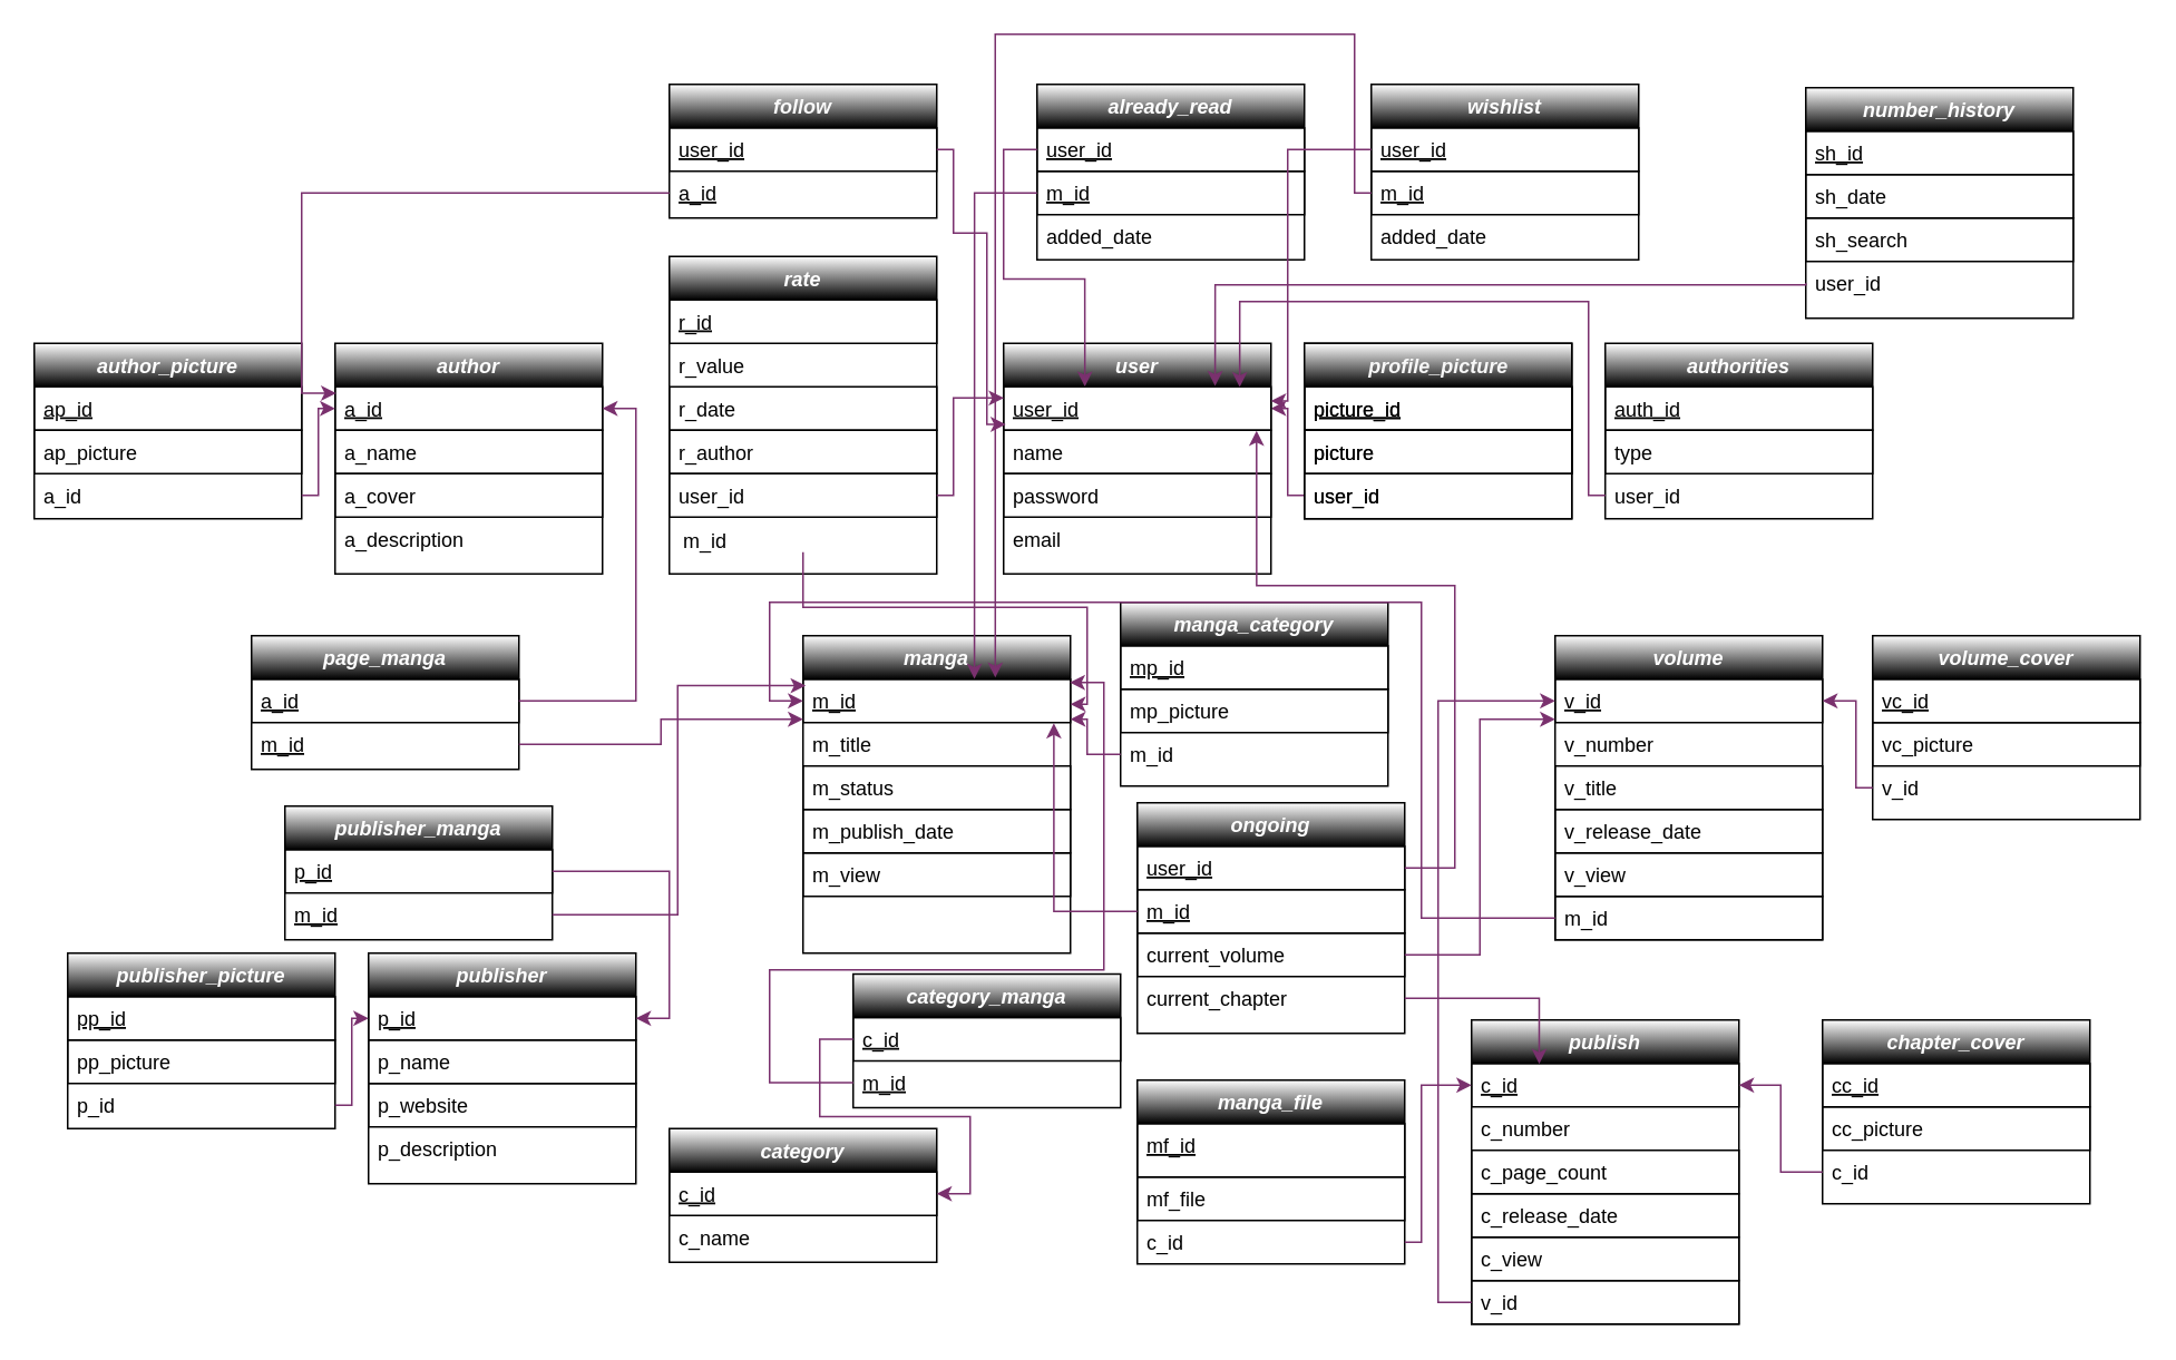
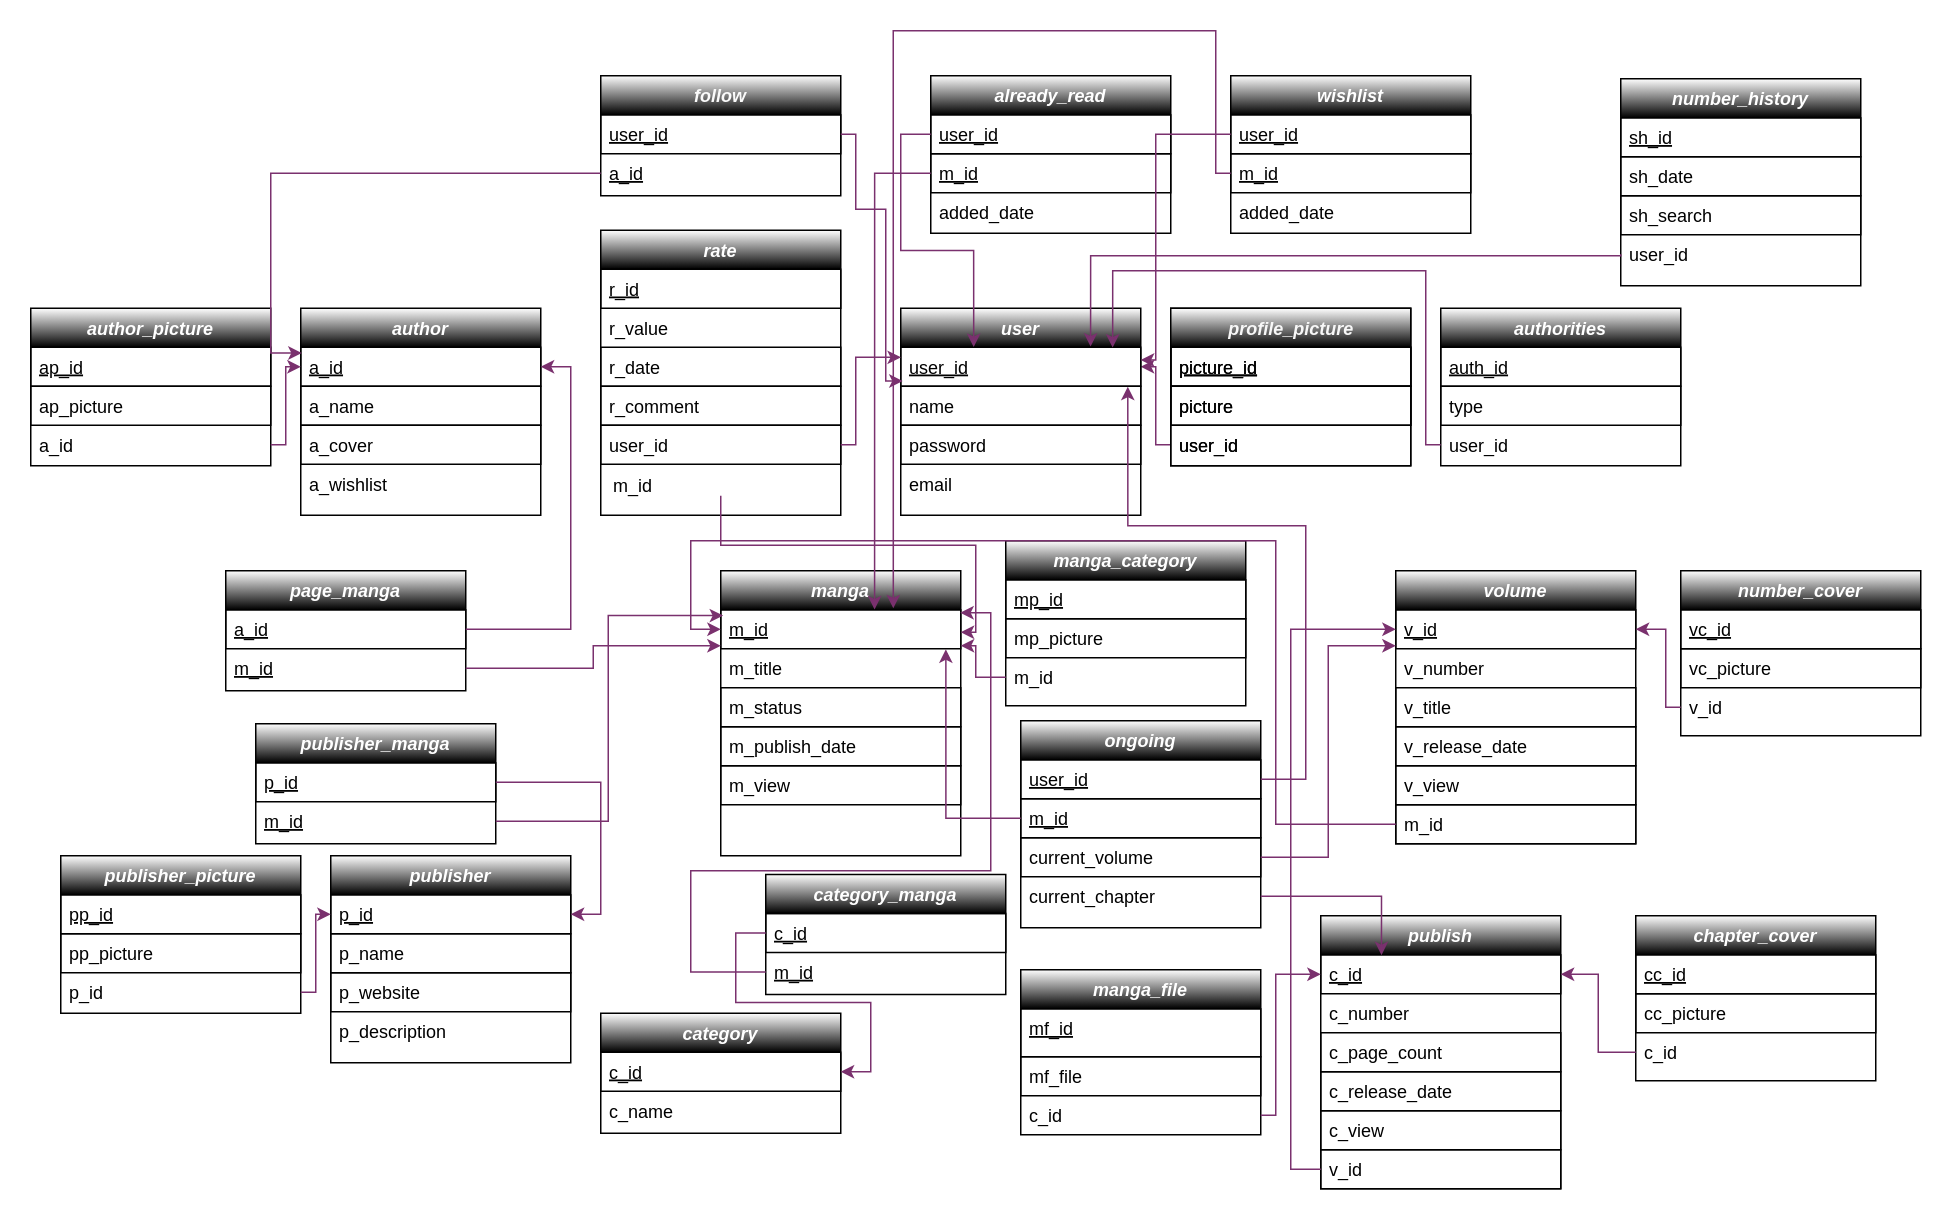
- <mxCell id="104" value="r_author" style="text;align=left;verticalAlign=top;spacingLeft=4;spacingRight=4;overflow=hidden;rotatable=0;points=[[0,0.5],[1,0.5]];portConstraint=eastwest;rounded=0;shadow=0;html=0;strokeColor=default;" parent="100" vertex="1"><mxGeometry y="104" width="160" height="26" as="geometry" /></mxCell>
+ <mxCell id="104" value="r_comment" style="text;align=left;verticalAlign=top;spacingLeft=4;spacingRight=4;overflow=hidden;rotatable=0;points=[[0,0.5],[1,0.5]];portConstraint=eastwest;rounded=0;shadow=0;html=0;strokeColor=default;" parent="100" vertex="1"><mxGeometry y="104" width="160" height="26" as="geometry" /></mxCell>
- <mxCell id="56" value="a_description" style="text;align=left;verticalAlign=top;spacingLeft=4;spacingRight=4;overflow=hidden;rotatable=0;points=[[0,0.5],[1,0.5]];portConstraint=eastwest;rounded=0;shadow=0;html=0;strokeColor=none;" parent="52" vertex="1"><mxGeometry y="104" width="160" height="26" as="geometry" /></mxCell>
+ <mxCell id="56" value="a_wishlist" style="text;align=left;verticalAlign=top;spacingLeft=4;spacingRight=4;overflow=hidden;rotatable=0;points=[[0,0.5],[1,0.5]];portConstraint=eastwest;rounded=0;shadow=0;html=0;strokeColor=none;" parent="52" vertex="1"><mxGeometry y="104" width="160" height="26" as="geometry" /></mxCell>
- <mxCell id="20" value="volume_cover" style="swimlane;fontStyle=3;align=center;verticalAlign=top;childLayout=stackLayout;horizontal=1;startSize=26;horizontalStack=0;resizeParent=1;resizeLast=0;collapsible=1;marginBottom=0;rounded=0;shadow=0;strokeWidth=1;gradientColor=default;fontColor=#FFFFFF;" parent="1" vertex="1"><mxGeometry x="1120" y="380" width="160" height="110" as="geometry"><mxRectangle x="130" y="380" width="160" height="26" as="alternateBounds" /></mxGeometry></mxCell>
+ <mxCell id="20" value="number_cover" style="swimlane;fontStyle=3;align=center;verticalAlign=top;childLayout=stackLayout;horizontal=1;startSize=26;horizontalStack=0;resizeParent=1;resizeLast=0;collapsible=1;marginBottom=0;rounded=0;shadow=0;strokeWidth=1;gradientColor=default;fontColor=#FFFFFF;" parent="1" vertex="1"><mxGeometry x="1120" y="380" width="160" height="110" as="geometry"><mxRectangle x="130" y="380" width="160" height="26" as="alternateBounds" /></mxGeometry></mxCell>
